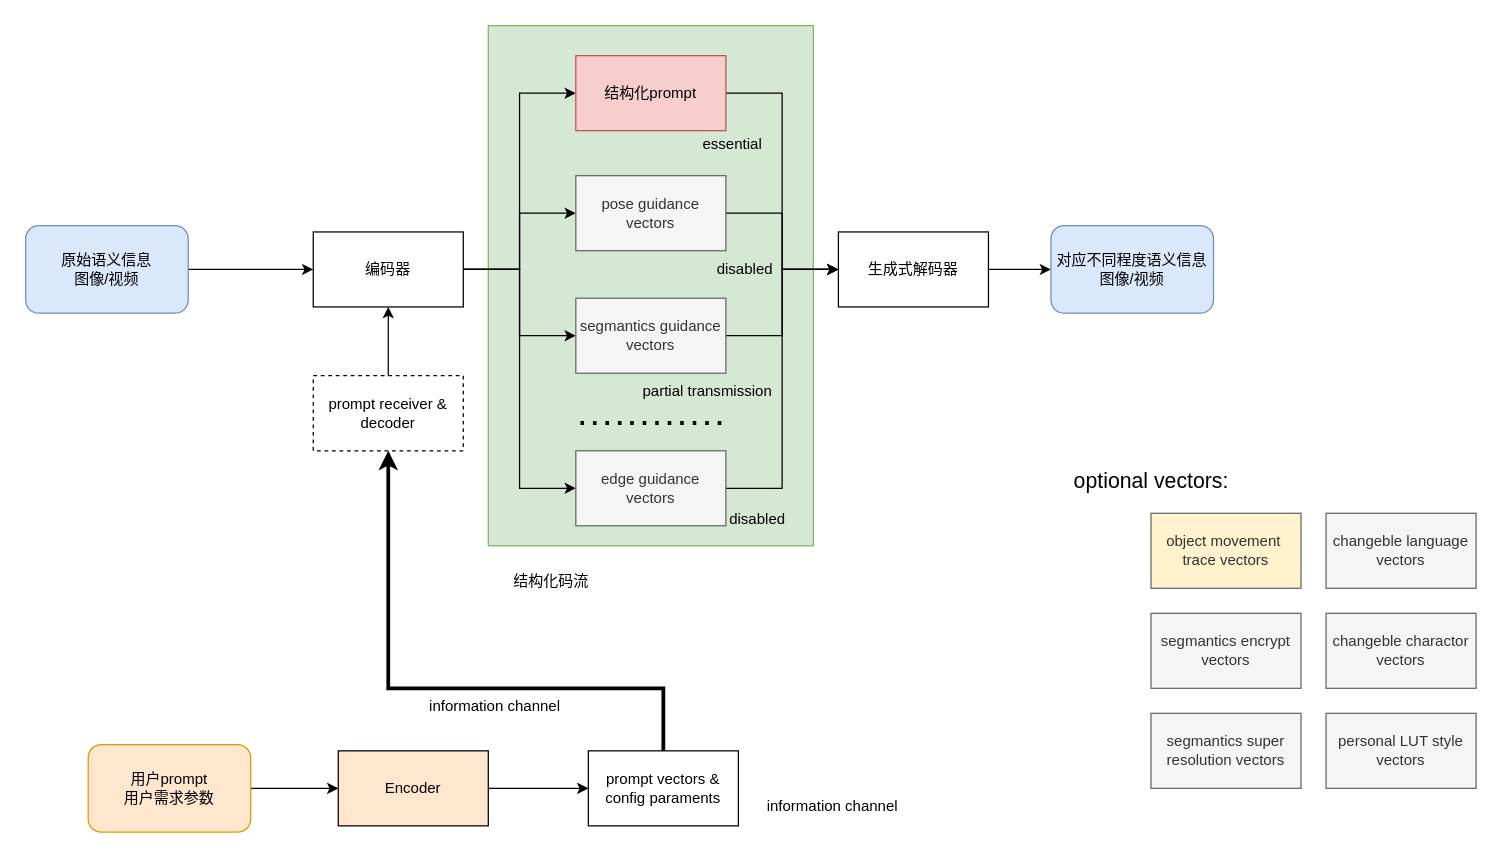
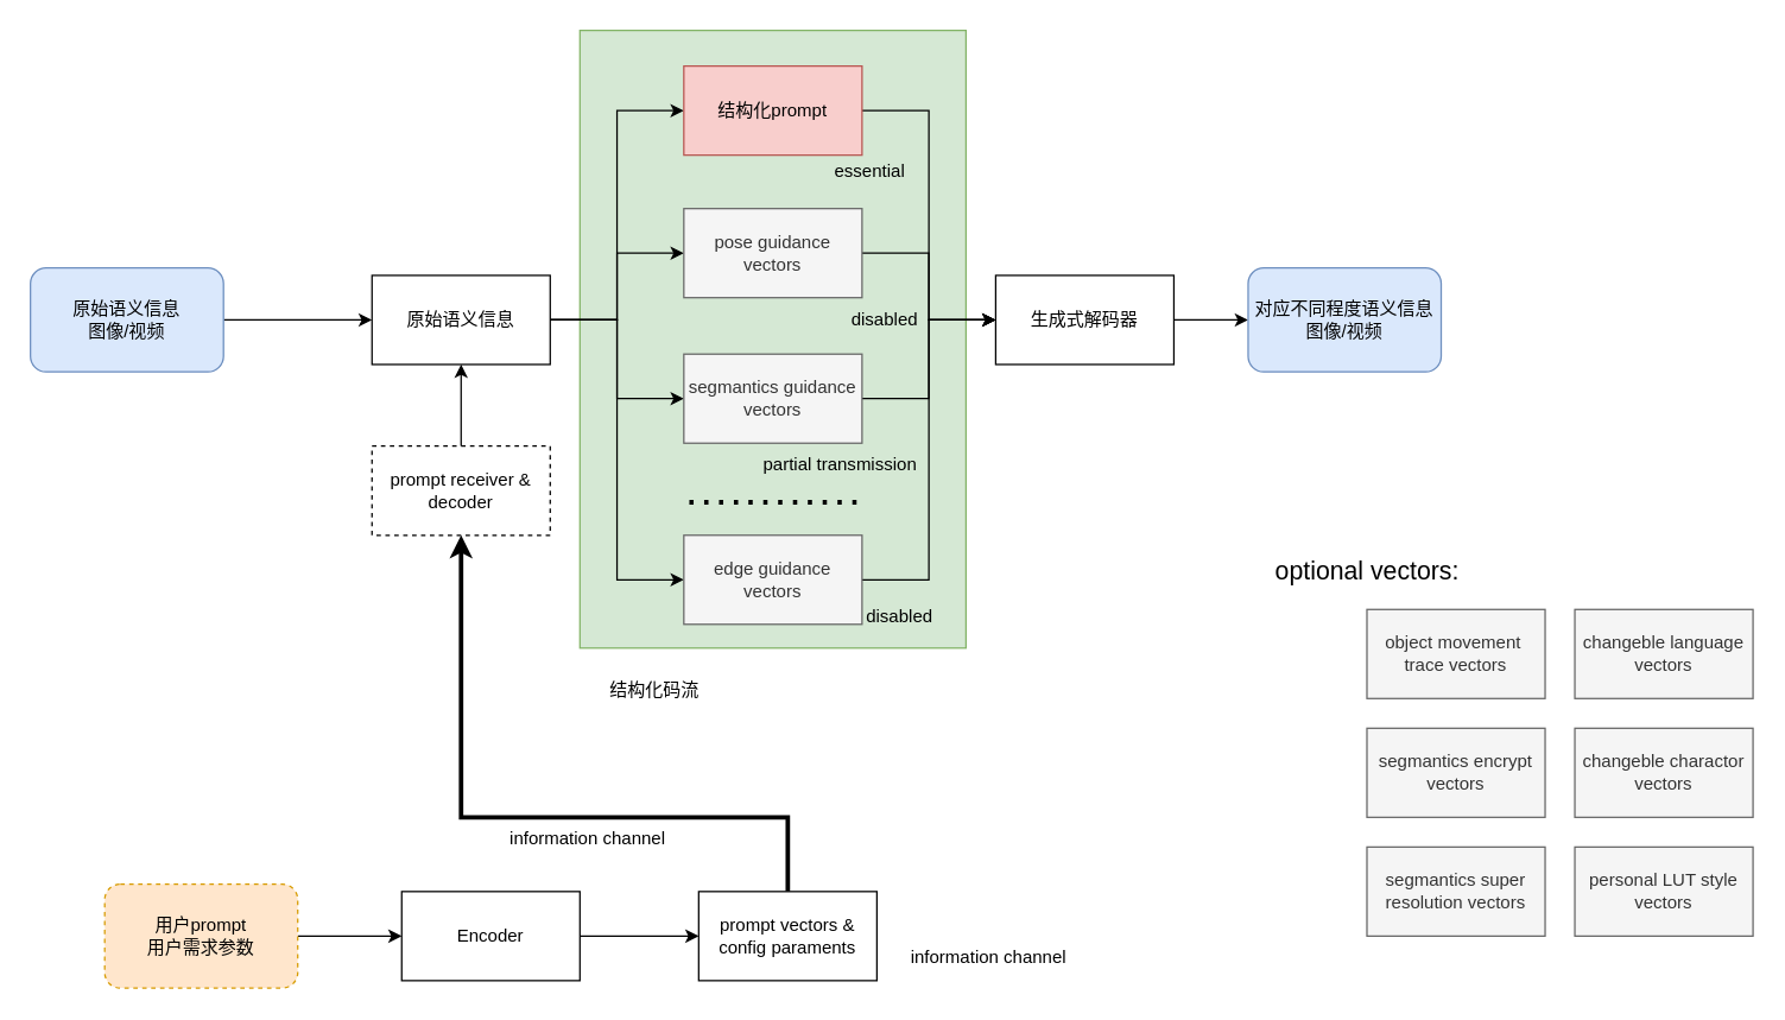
- <mxCell id="9" value="编码器" style="rounded=0;whiteSpace=wrap;html=1;" parent="1" vertex="1"><mxGeometry x="250" y="185" width="120" height="60" as="geometry" /></mxCell>
+ <mxCell id="9" value="原始语义信息" style="rounded=0;whiteSpace=wrap;html=1;" parent="1" vertex="1"><mxGeometry x="250" y="185" width="120" height="60" as="geometry" /></mxCell>
- <mxCell id="37" value="object movement&amp;nbsp;&lt;div&gt;trace vectors&lt;/div&gt;" style="rounded=0;whiteSpace=wrap;html=1;fillColor=#fff2cc;fontColor=#333333;strokeColor=#666666;" parent="1" vertex="1"><mxGeometry x="920" y="410" width="120" height="60" as="geometry" /></mxCell>
+ <mxCell id="37" value="object movement&amp;nbsp;&lt;div&gt;trace vectors&lt;/div&gt;" style="rounded=0;whiteSpace=wrap;html=1;fillColor=#f5f5f5;fontColor=#333333;strokeColor=#666666;" parent="1" vertex="1"><mxGeometry x="920" y="410" width="120" height="60" as="geometry" /></mxCell>
- <mxCell id="25" value="用户prompt&lt;div&gt;用户需求参数&lt;/div&gt;" style="rounded=1;whiteSpace=wrap;html=1;fillColor=#ffe6cc;strokeColor=#d79b00;" parent="1" vertex="1"><mxGeometry x="70" y="595" width="130" height="70" as="geometry" /></mxCell>
+ <mxCell id="25" value="用户prompt&lt;div&gt;用户需求参数&lt;/div&gt;" style="rounded=1;whiteSpace=wrap;html=1;fillColor=#ffe6cc;strokeColor=#d79b00;dashed=1;" parent="1" vertex="1"><mxGeometry x="70" y="595" width="130" height="70" as="geometry" /></mxCell>
- <mxCell id="27" value="Encoder" style="rounded=0;whiteSpace=wrap;html=1;fillColor=#ffe6cc;" parent="1" vertex="1"><mxGeometry x="270" y="600" width="120" height="60" as="geometry" /></mxCell>
+ <mxCell id="27" value="Encoder" style="rounded=0;whiteSpace=wrap;html=1;" parent="1" vertex="1"><mxGeometry x="270" y="600" width="120" height="60" as="geometry" /></mxCell>
